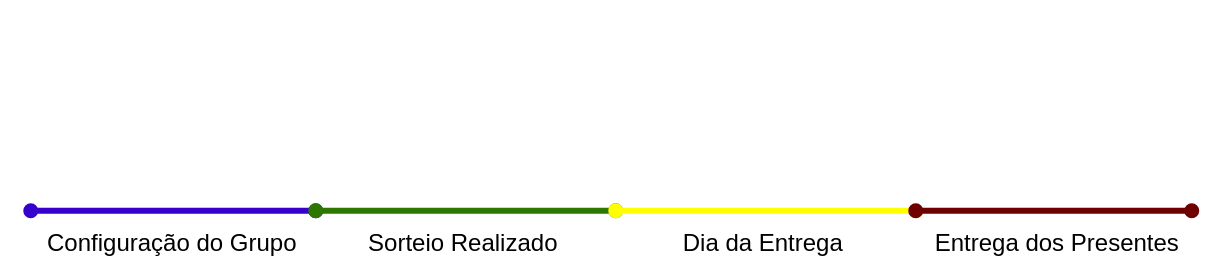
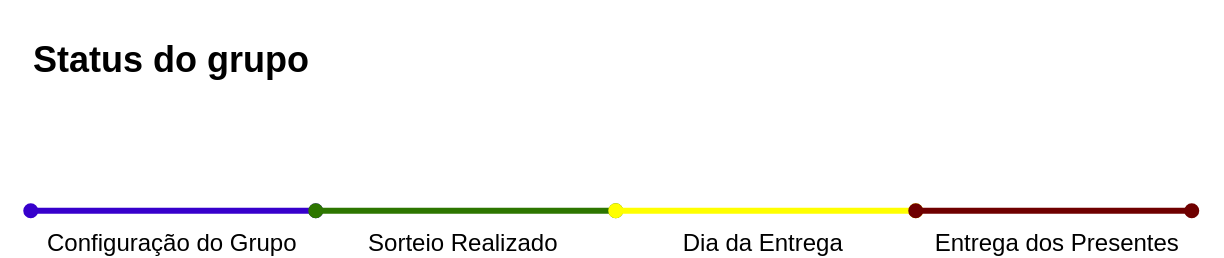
+ <mxCell id="4" value="Status do grupo" style="text;strokeColor=none;fillColor=none;html=1;fontSize=24;fontStyle=1;verticalAlign=middle;align=left;" parent="1" vertex="1"><mxGeometry x="20" y="20" width="200" height="40" as="geometry" /></mxCell>
